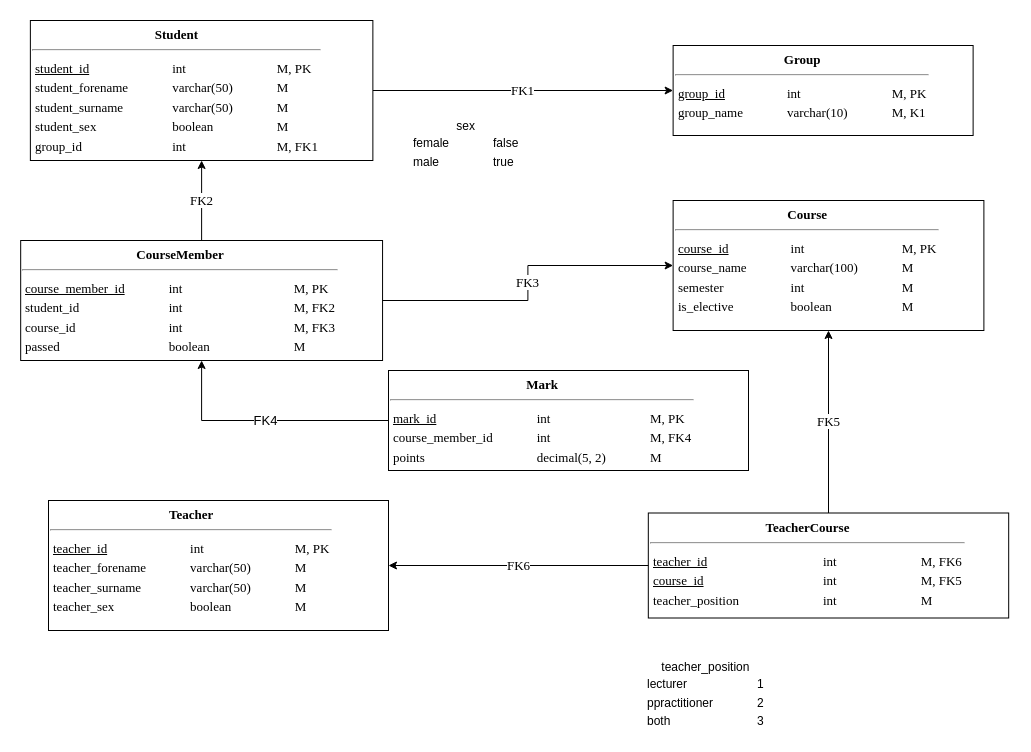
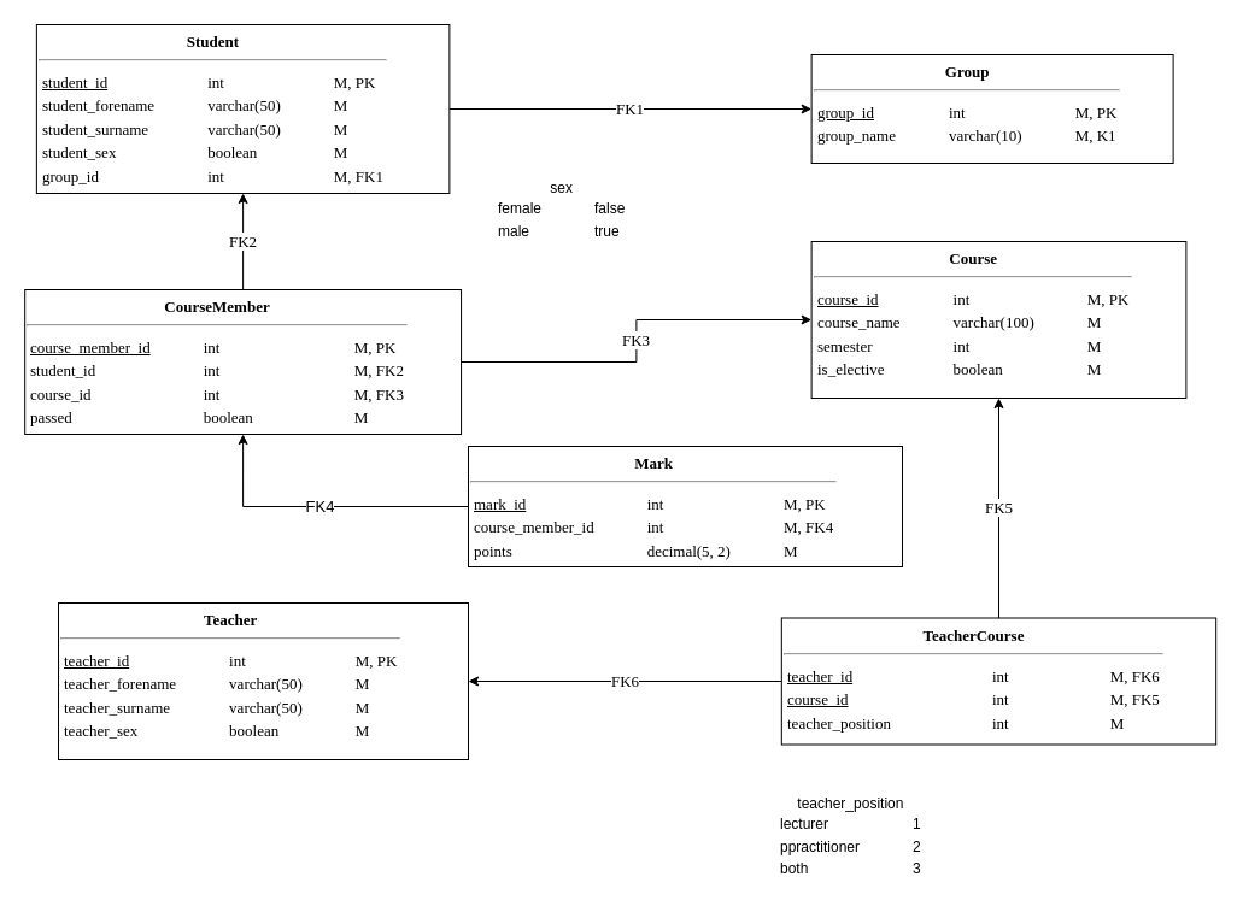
- <mxCell id="16" value="&lt;div style=&quot;text-align: center&quot;&gt;&lt;span&gt;sex&lt;/span&gt;&lt;/div&gt;&lt;table&gt;&lt;tbody&gt;&lt;tr&gt;&lt;td&gt;female&lt;/td&gt;&lt;td&gt;&lt;blockquote style=&quot;margin: 0 0 0 40px ; border: none ; padding: 0px&quot;&gt;false&lt;/blockquote&gt;&lt;/td&gt;&lt;/tr&gt;&lt;tr&gt;&lt;td&gt;male&lt;/td&gt;&lt;td&gt;&lt;blockquote style=&quot;margin: 0 0 0 40px ; border: none ; padding: 0px&quot;&gt;true&lt;/blockquote&gt;&lt;/td&gt;&lt;/tr&gt;&lt;/tbody&gt;&lt;/table&gt;" style="text;html=1;align=left;verticalAlign=middle;resizable=0;points=[];autosize=1;" parent="1" vertex="1"><mxGeometry x="408" y="120" width="130" height="50" as="geometry" /></mxCell>
+ <mxCell id="16" value="&lt;div style=&quot;text-align: center&quot;&gt;&lt;span&gt;sex&lt;/span&gt;&lt;/div&gt;&lt;table&gt;&lt;tbody&gt;&lt;tr&gt;&lt;td&gt;female&lt;/td&gt;&lt;td&gt;&lt;blockquote style=&quot;margin: 0 0 0 40px ; border: none ; padding: 0px&quot;&gt;false&lt;/blockquote&gt;&lt;/td&gt;&lt;/tr&gt;&lt;tr&gt;&lt;td&gt;male&lt;/td&gt;&lt;td&gt;&lt;blockquote style=&quot;margin: 0 0 0 40px ; border: none ; padding: 0px&quot;&gt;true&lt;/blockquote&gt;&lt;/td&gt;&lt;/tr&gt;&lt;/tbody&gt;&lt;/table&gt;" style="text;html=1;align=left;verticalAlign=middle;resizable=0;points=[];autosize=1;" parent="1" vertex="1"><mxGeometry x="408" y="150" width="130" height="50" as="geometry" /></mxCell>
